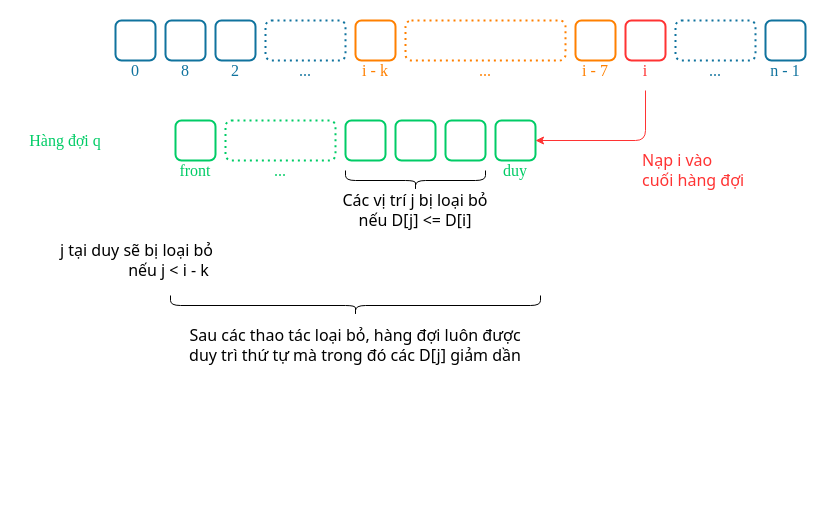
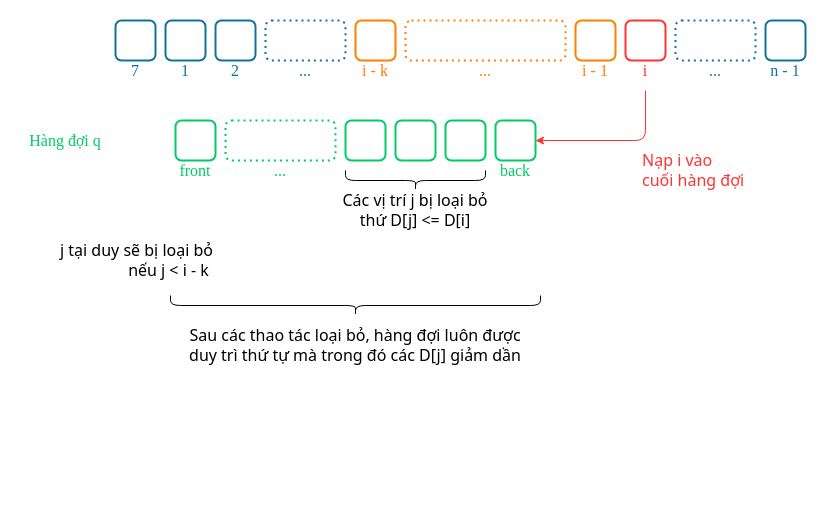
- <mxCell id="3" value="0" style="text;html=1;align=center;verticalAlign=middle;whiteSpace=wrap;rounded=0;fontFamily=consolas;fontSize=16;fontColor=#10739E;" parent="1" vertex="1"><mxGeometry x="115" y="50" width="40" height="40" as="geometry" /></mxCell>
+ <mxCell id="3" value="7" style="text;html=1;align=center;verticalAlign=middle;whiteSpace=wrap;rounded=0;fontFamily=consolas;fontSize=16;fontColor=#10739E;" parent="1" vertex="1"><mxGeometry x="115" y="50" width="40" height="40" as="geometry" /></mxCell>
- <mxCell id="5" value="8" style="text;html=1;align=center;verticalAlign=middle;whiteSpace=wrap;rounded=0;fontFamily=consolas;fontSize=16;fontColor=#10739E;" parent="1" vertex="1"><mxGeometry x="165" y="50" width="40" height="40" as="geometry" /></mxCell>
+ <mxCell id="5" value="1" style="text;html=1;align=center;verticalAlign=middle;whiteSpace=wrap;rounded=0;fontFamily=consolas;fontSize=16;fontColor=#10739E;" parent="1" vertex="1"><mxGeometry x="165" y="50" width="40" height="40" as="geometry" /></mxCell>
- <mxCell id="21" value="i - 7" style="text;html=1;align=center;verticalAlign=middle;whiteSpace=wrap;rounded=0;fontFamily=consolas;fontSize=16;fontColor=#FF8000;" parent="1" vertex="1"><mxGeometry x="565" y="50" width="60" height="40" as="geometry" /></mxCell>
+ <mxCell id="21" value="i - 1" style="text;html=1;align=center;verticalAlign=middle;whiteSpace=wrap;rounded=0;fontFamily=consolas;fontSize=16;fontColor=#FF8000;" parent="1" vertex="1"><mxGeometry x="565" y="50" width="60" height="40" as="geometry" /></mxCell>
- <mxCell id="13" value="duy" style="text;html=1;align=center;verticalAlign=middle;whiteSpace=wrap;rounded=0;fontFamily=consolas;fontSize=16;fontColor=#00CC66;" parent="1" vertex="1"><mxGeometry x="485" y="150" width="60" height="40" as="geometry" /></mxCell>
+ <mxCell id="13" value="back" style="text;html=1;align=center;verticalAlign=middle;whiteSpace=wrap;rounded=0;fontFamily=consolas;fontSize=16;fontColor=#00CC66;" parent="1" vertex="1"><mxGeometry x="485" y="150" width="60" height="40" as="geometry" /></mxCell>
- <mxCell id="27" value="Các vị trí j bị loại bỏ&lt;br&gt;nếu D[j] &amp;lt;= D[i]" style="text;html=1;align=center;verticalAlign=middle;whiteSpace=wrap;rounded=0;fontFamily=Noto Sans;fontSize=16;fontColor=#000000;fontSource=https%3A%2F%2Ffonts.googleapis.com%2Fcss%3Ffamily%3DNoto%2BSans;" parent="1" vertex="1"><mxGeometry x="255" y="190" width="320" height="40" as="geometry" /></mxCell>
+ <mxCell id="27" value="Các vị trí j bị loại bỏ&lt;br&gt;thứ D[j] &amp;lt;= D[i]" style="text;html=1;align=center;verticalAlign=middle;whiteSpace=wrap;rounded=0;fontFamily=Noto Sans;fontSize=16;fontColor=#000000;fontSource=https%3A%2F%2Ffonts.googleapis.com%2Fcss%3Ffamily%3DNoto%2BSans;" parent="1" vertex="1"><mxGeometry x="255" y="190" width="320" height="40" as="geometry" /></mxCell>
